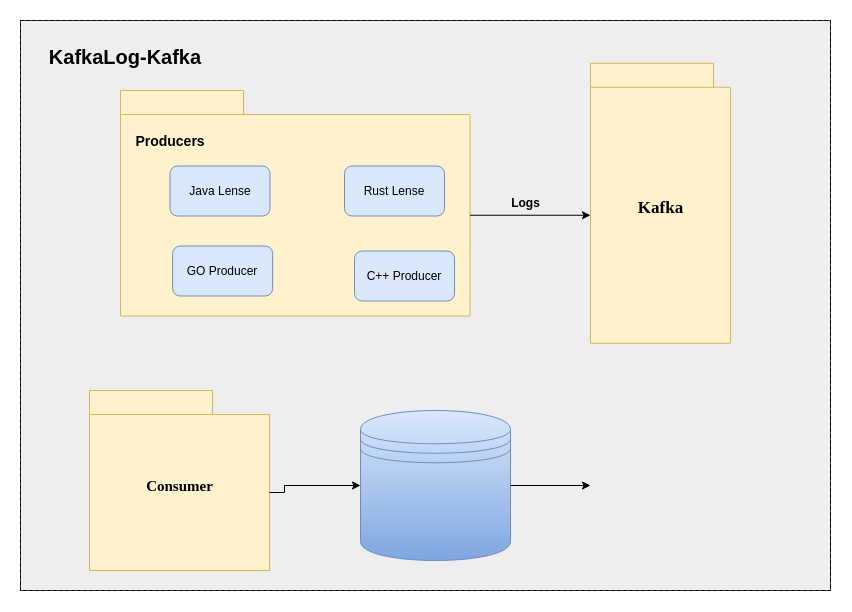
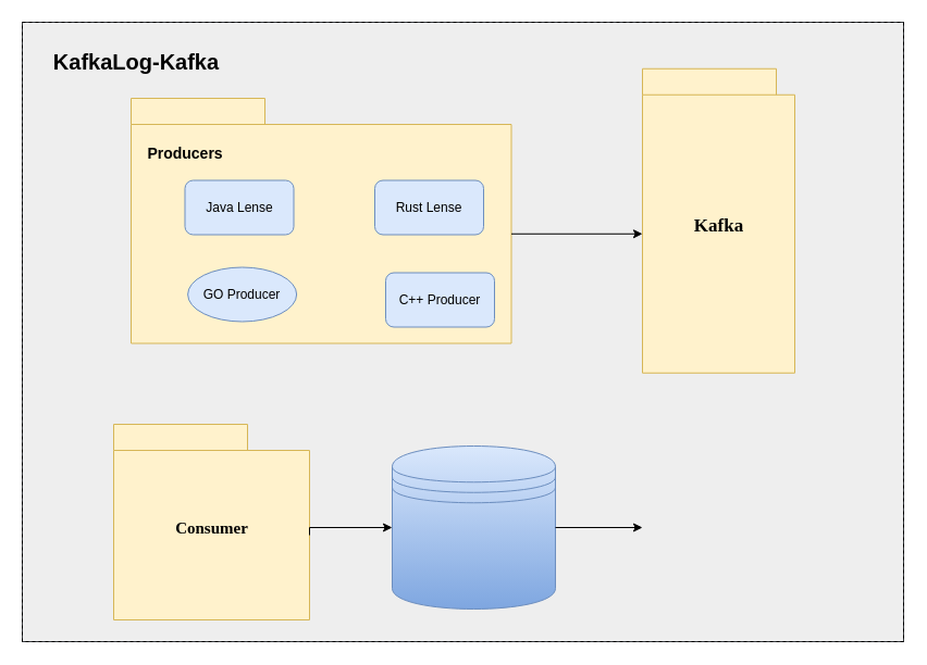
- <mxCell id="13" value="&lt;b&gt;Logs&lt;/b&gt;" style="text;html=1;align=center;verticalAlign=middle;resizable=0;points=[];autosize=1;strokeColor=none;fillColor=none;" vertex="1" parent="2"><mxGeometry x="480" y="167.75" width="50" height="30" as="geometry" /></mxCell>
- <mxCell id="9" value="GO Producer" style="rounded=1;whiteSpace=wrap;html=1;fillColor=#dae8fc;strokeColor=#6c8ebf;" vertex="1" parent="5"><mxGeometry x="52.13" y="155.5" width="100" height="50" as="geometry" /></mxCell>
+ <mxCell id="9" value="GO Producer" style="ellipse;whiteSpace=wrap;html=1;fillColor=#dae8fc;strokeColor=#6c8ebf;" vertex="1" parent="5"><mxGeometry x="52.13" y="155.5" width="100" height="50" as="geometry" /></mxCell>
- <mxCell id="14" value="&lt;font style=&quot;font-size: 15px;&quot;&gt;Consumer&lt;/font&gt;" style="shape=folder;fontStyle=1;spacingTop=10;tabWidth=123;tabHeight=24;tabPosition=left;html=1;rounded=0;shadow=0;comic=0;labelBackgroundColor=none;strokeWidth=1;fontFamily=Verdana;fontSize=10;align=center;fillColor=#fff2cc;strokeColor=#d6b656;" vertex="1" parent="2"><mxGeometry x="69" y="370" width="180" height="180" as="geometry" /></mxCell>
+ <mxCell id="14" value="&lt;font style=&quot;font-size: 15px;&quot;&gt;Consumer&lt;/font&gt;" style="shape=folder;fontStyle=1;spacingTop=10;tabWidth=123;tabHeight=24;tabPosition=left;html=1;rounded=0;shadow=0;comic=0;labelBackgroundColor=none;strokeWidth=1;fontFamily=Verdana;fontSize=10;align=center;fillColor=#fff2cc;strokeColor=#d6b656;" vertex="1" parent="2"><mxGeometry x="84" y="370" width="180" height="180" as="geometry" /></mxCell>
